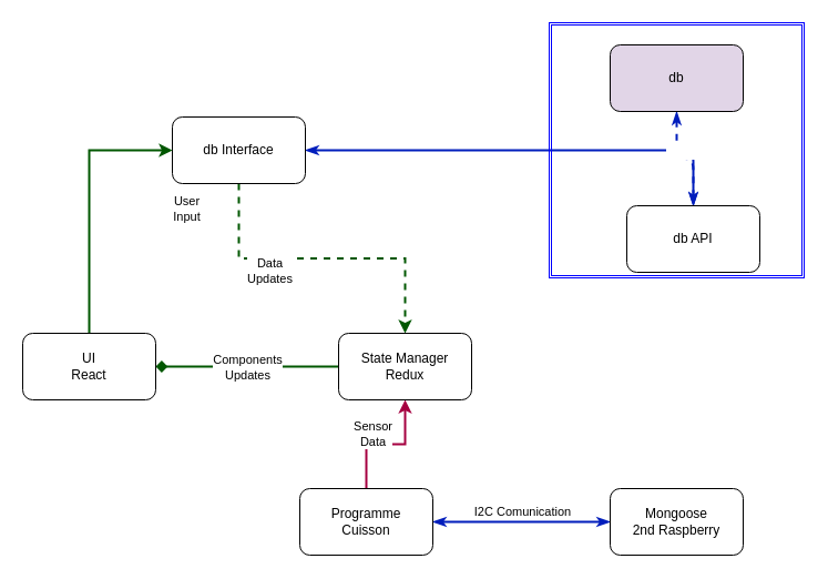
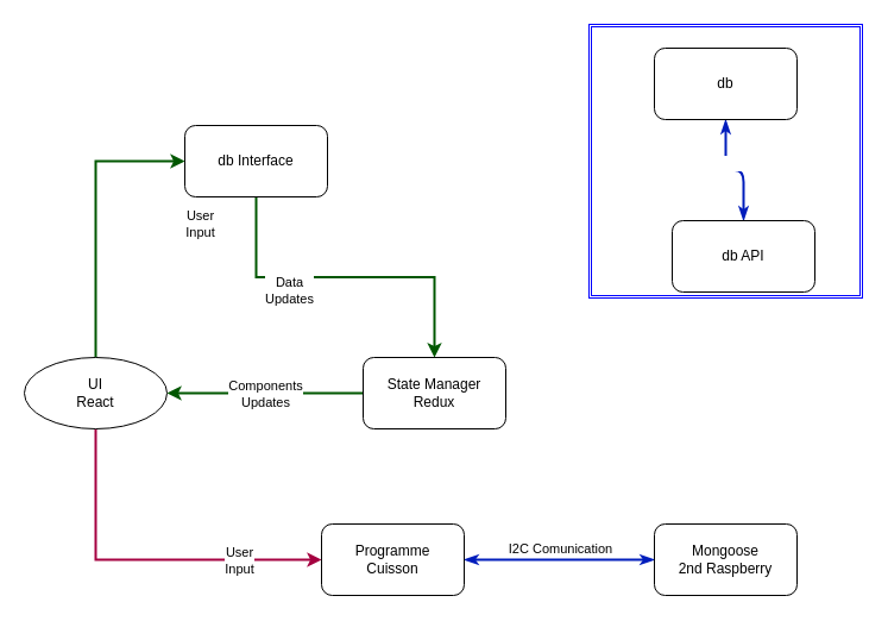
- <mxCell id="11" value="db" style="rounded=1;whiteSpace=wrap;html=1;fillColor=#e1d5e7;" parent="1" vertex="1"><mxGeometry x="550" y="40" width="120" height="60" as="geometry" /></mxCell>
+ <mxCell id="11" value="db" style="rounded=1;whiteSpace=wrap;html=1;" parent="1" vertex="1"><mxGeometry x="550" y="40" width="120" height="60" as="geometry" /></mxCell>
- <mxCell id="7" value="" style="edgeStyle=orthogonalEdgeStyle;rounded=1;orthogonalLoop=1;jettySize=auto;html=1;startArrow=classicThin;startFill=1;strokeWidth=2;fontColor=#FFFFFF;align=center;fillColor=#0050ef;strokeColor=#001DBC;endArrow=classicThin;endFill=1;dashed=1;" parent="1" source="9" target="11" edge="1"><mxGeometry relative="1" as="geometry" /></mxCell>
+ <mxCell id="7" value="" style="edgeStyle=orthogonalEdgeStyle;rounded=1;orthogonalLoop=1;jettySize=auto;html=1;startArrow=classicThin;startFill=1;strokeWidth=2;fontColor=#FFFFFF;align=center;fillColor=#0050ef;strokeColor=#001DBC;endArrow=classicThin;endFill=1;" parent="1" source="9" target="11" edge="1"><mxGeometry relative="1" as="geometry" /></mxCell>
- <mxCell id="2" value="" style="edgeStyle=orthogonalEdgeStyle;rounded=1;orthogonalLoop=1;jettySize=auto;html=1;startArrow=classicThin;startFill=1;strokeWidth=2;fontColor=#4C0099;align=center;fillColor=#0050ef;strokeColor=#001DBC;endArrow=classicThin;endFill=1;" parent="1" source="6" target="9" edge="1"><mxGeometry relative="1" as="geometry" /></mxCell>
- <mxCell id="3" value="post / get" style="edgeLabel;html=1;align=center;verticalAlign=middle;resizable=0;points=[];fontColor=#FFFFFF;" parent="2" vertex="1" connectable="0"><mxGeometry x="-0.277" y="2" relative="1" as="geometry"><mxPoint x="12.38" y="-8" as="offset" /></mxGeometry></mxCell>
- <mxCell id="4" style="edgeStyle=orthogonalEdgeStyle;rounded=0;orthogonalLoop=1;jettySize=auto;html=1;exitX=0.5;exitY=1;exitDx=0;exitDy=0;entryX=0.5;entryY=0;entryDx=0;entryDy=0;strokeWidth=2;fillColor=#008a00;strokeColor=#005700;dashed=1;" edge="1" parent="1" source="6" target="16"><mxGeometry relative="1" as="geometry" /></mxCell>
+ <mxCell id="4" style="edgeStyle=orthogonalEdgeStyle;rounded=0;orthogonalLoop=1;jettySize=auto;html=1;exitX=0.5;exitY=1;exitDx=0;exitDy=0;entryX=0.5;entryY=0;entryDx=0;entryDy=0;strokeWidth=2;fillColor=#008a00;strokeColor=#005700;" edge="1" parent="1" source="6" target="16"><mxGeometry relative="1" as="geometry" /></mxCell>
- <mxCell id="21" value="UI&lt;br&gt;React" style="rounded=1;whiteSpace=wrap;html=1;" vertex="1" parent="1"><mxGeometry x="20" y="300" width="120" height="60" as="geometry" /></mxCell>
+ <mxCell id="21" value="UI&lt;br&gt;React" style="ellipse;whiteSpace=wrap;html=1;" vertex="1" parent="1"><mxGeometry x="20" y="300" width="120" height="60" as="geometry" /></mxCell>
- <mxCell id="12" value="" style="edgeStyle=orthogonalEdgeStyle;rounded=0;orthogonalLoop=1;jettySize=auto;html=1;strokeWidth=2;fillColor=#008a00;strokeColor=#005700;entryX=1;entryY=0.5;entryDx=0;entryDy=0;endArrow=diamond;" edge="1" parent="1" source="16" target="21"><mxGeometry relative="1" as="geometry" /></mxCell>
+ <mxCell id="12" value="" style="edgeStyle=orthogonalEdgeStyle;rounded=0;orthogonalLoop=1;jettySize=auto;html=1;strokeWidth=2;fillColor=#008a00;strokeColor=#005700;entryX=1;entryY=0.5;entryDx=0;entryDy=0;" edge="1" parent="1" source="16" target="21"><mxGeometry relative="1" as="geometry" /></mxCell>
- <mxCell id="14" value="" style="edgeStyle=orthogonalEdgeStyle;rounded=0;orthogonalLoop=1;jettySize=auto;html=1;strokeWidth=2;startArrow=classic;startFill=1;endArrow=none;endFill=0;fillColor=#d80073;strokeColor=#A50040;" edge="1" parent="1" source="16" target="24"><mxGeometry relative="1" as="geometry" /></mxCell>
- <mxCell id="15" value="Sensor&lt;br&gt;Data" style="edgeLabel;html=1;align=center;verticalAlign=middle;resizable=0;points=[];" vertex="1" connectable="0" parent="14"><mxGeometry x="0.272" y="-3" relative="1" as="geometry"><mxPoint x="3" y="-6.53" as="offset" /></mxGeometry></mxCell>
+ <mxCell id="19" style="edgeStyle=orthogonalEdgeStyle;rounded=0;orthogonalLoop=1;jettySize=auto;html=1;exitX=0.5;exitY=1;exitDx=0;exitDy=0;entryX=0;entryY=0.5;entryDx=0;entryDy=0;startArrow=none;startFill=0;endArrow=classic;endFill=1;strokeWidth=2;fillColor=#d80073;strokeColor=#A50040;" edge="1" parent="1" source="21" target="24"><mxGeometry relative="1" as="geometry" /></mxCell>
+ <mxCell id="20" value="User&lt;br&gt;Input" style="edgeLabel;html=1;align=center;verticalAlign=middle;resizable=0;points=[];" vertex="1" connectable="0" parent="19"><mxGeometry x="-0.301" y="2" relative="1" as="geometry"><mxPoint x="118" y="5.17" as="offset" /></mxGeometry></mxCell>
